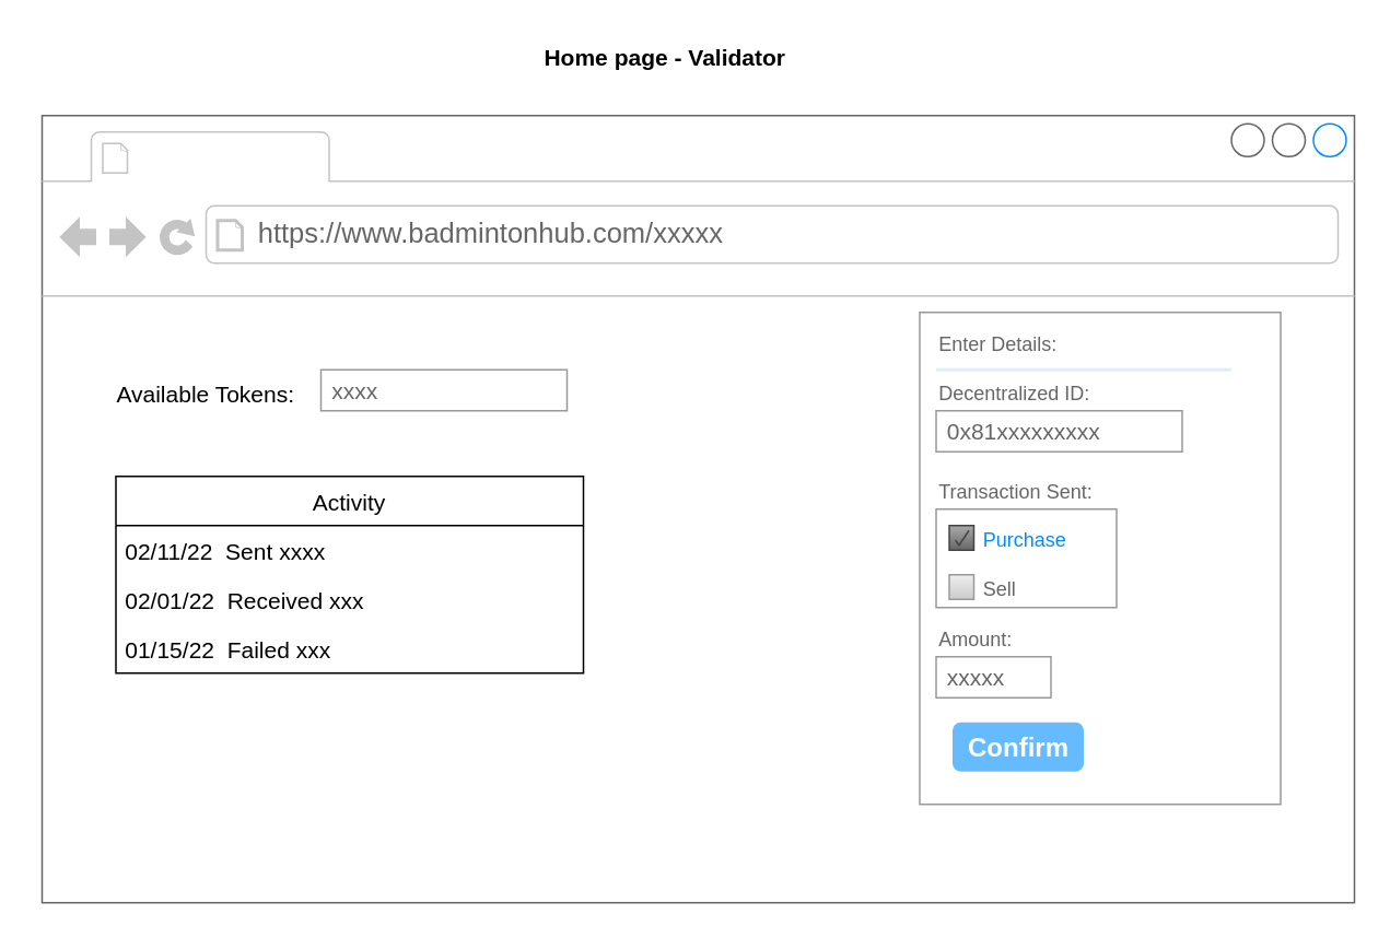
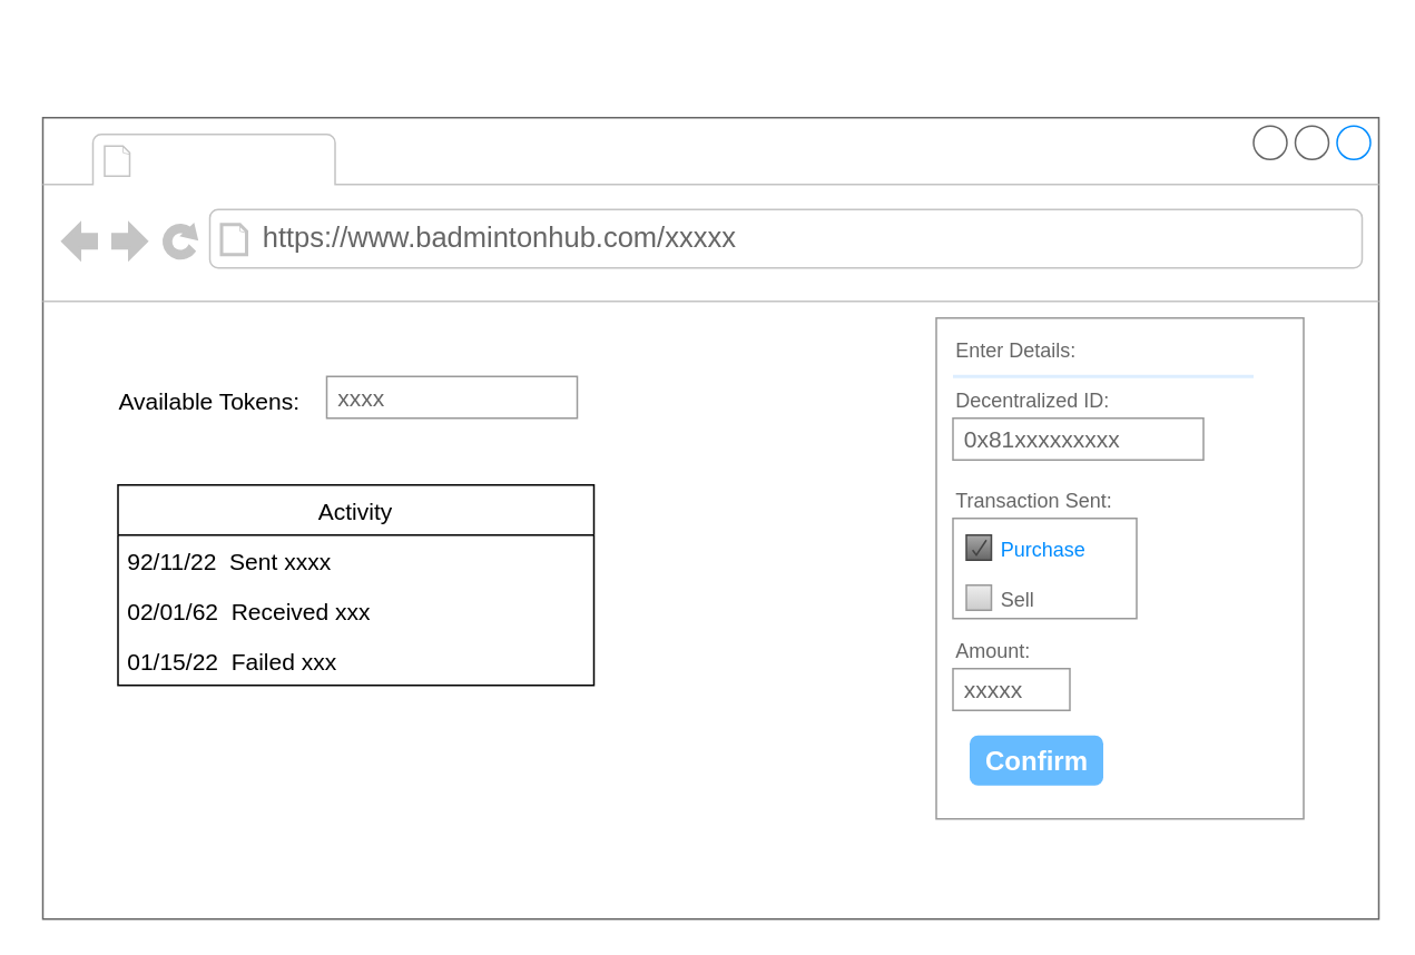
- <mxCell id="2" value="&lt;b&gt;&lt;font style=&quot;font-size: 14px&quot;&gt;Home page - Validator&lt;/font&gt;&lt;/b&gt;" style="text;html=1;strokeColor=none;fillColor=none;align=center;verticalAlign=middle;whiteSpace=wrap;rounded=0;" parent="1" vertex="1"><mxGeometry x="20" y="20" width="770" height="30" as="geometry" /></mxCell>
- <mxCell id="22" value="02/11/22  Sent xxxx" style="text;strokeColor=none;fillColor=none;align=left;verticalAlign=middle;spacingLeft=4;spacingRight=4;overflow=hidden;points=[[0,0.5],[1,0.5]];portConstraint=eastwest;rotatable=0;fontSize=14;" vertex="1" parent="21"><mxGeometry y="30" width="285" height="30" as="geometry" /></mxCell>
+ <mxCell id="22" value="92/11/22  Sent xxxx" style="text;strokeColor=none;fillColor=none;align=left;verticalAlign=middle;spacingLeft=4;spacingRight=4;overflow=hidden;points=[[0,0.5],[1,0.5]];portConstraint=eastwest;rotatable=0;fontSize=14;" vertex="1" parent="21"><mxGeometry y="30" width="285" height="30" as="geometry" /></mxCell>
- <mxCell id="23" value="02/01/22  Received xxx" style="text;strokeColor=none;fillColor=none;align=left;verticalAlign=middle;spacingLeft=4;spacingRight=4;overflow=hidden;points=[[0,0.5],[1,0.5]];portConstraint=eastwest;rotatable=0;fontSize=14;" vertex="1" parent="21"><mxGeometry y="60" width="285" height="30" as="geometry" /></mxCell>
+ <mxCell id="23" value="02/01/62  Received xxx" style="text;strokeColor=none;fillColor=none;align=left;verticalAlign=middle;spacingLeft=4;spacingRight=4;overflow=hidden;points=[[0,0.5],[1,0.5]];portConstraint=eastwest;rotatable=0;fontSize=14;" vertex="1" parent="21"><mxGeometry y="60" width="285" height="30" as="geometry" /></mxCell>
